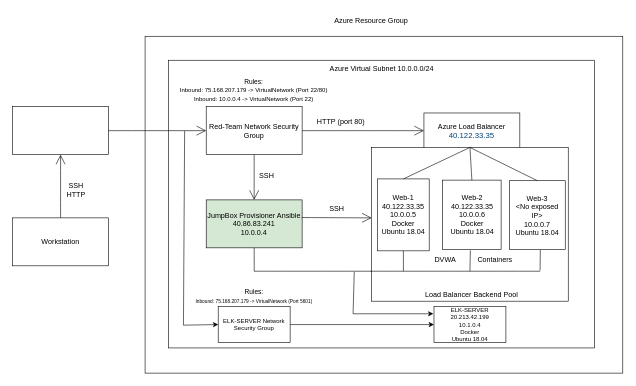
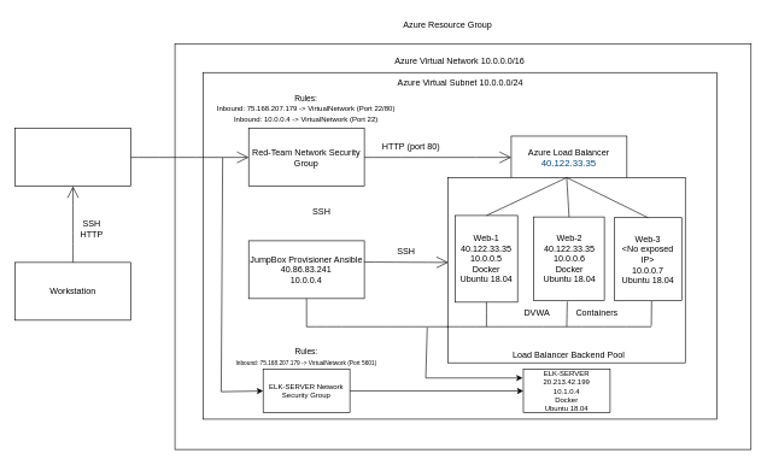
+ <mxCell id="6" value="Azure Virtual Network 10.0.0.0/16" style="text;strokeColor=none;fillColor=none;html=1;align=center;verticalAlign=middle;whiteSpace=wrap;rounded=0;hachureGap=4;" parent="1" vertex="1"><mxGeometry x="533" y="70" width="204" height="30" as="geometry" /></mxCell>
- <mxCell id="18" value="" style="edgeStyle=none;orthogonalLoop=1;jettySize=auto;html=1;rounded=0;endArrow=open;startSize=14;endSize=14;sourcePerimeterSpacing=8;targetPerimeterSpacing=8;curved=1;entryX=0.5;entryY=0;entryDx=0;entryDy=0;exitX=0.5;exitY=1;exitDx=0;exitDy=0;" parent="1" source="13" target="19" edge="1"><mxGeometry width="120" relative="1" as="geometry"><mxPoint x="419" y="252" as="sourcePoint" /><mxPoint x="592" y="332" as="targetPoint" /><Array as="points" /></mxGeometry></mxCell>
- <mxCell id="19" value="JumpBox Provisioner Ansible&lt;br&gt;40.86.83.241&lt;br&gt;10.0.0.4&lt;br&gt;" style="rounded=0;whiteSpace=wrap;html=1;hachureGap=4;fillColor=#d5e8d4;" parent="1" vertex="1"><mxGeometry x="343" y="333" width="160" height="80" as="geometry" /></mxCell>
+ <mxCell id="19" value="JumpBox Provisioner Ansible&lt;br&gt;40.86.83.241&lt;br&gt;10.0.0.4&lt;br&gt;" style="rounded=0;whiteSpace=wrap;html=1;hachureGap=4;" parent="1" vertex="1"><mxGeometry x="343" y="333" width="160" height="80" as="geometry" /></mxCell>
